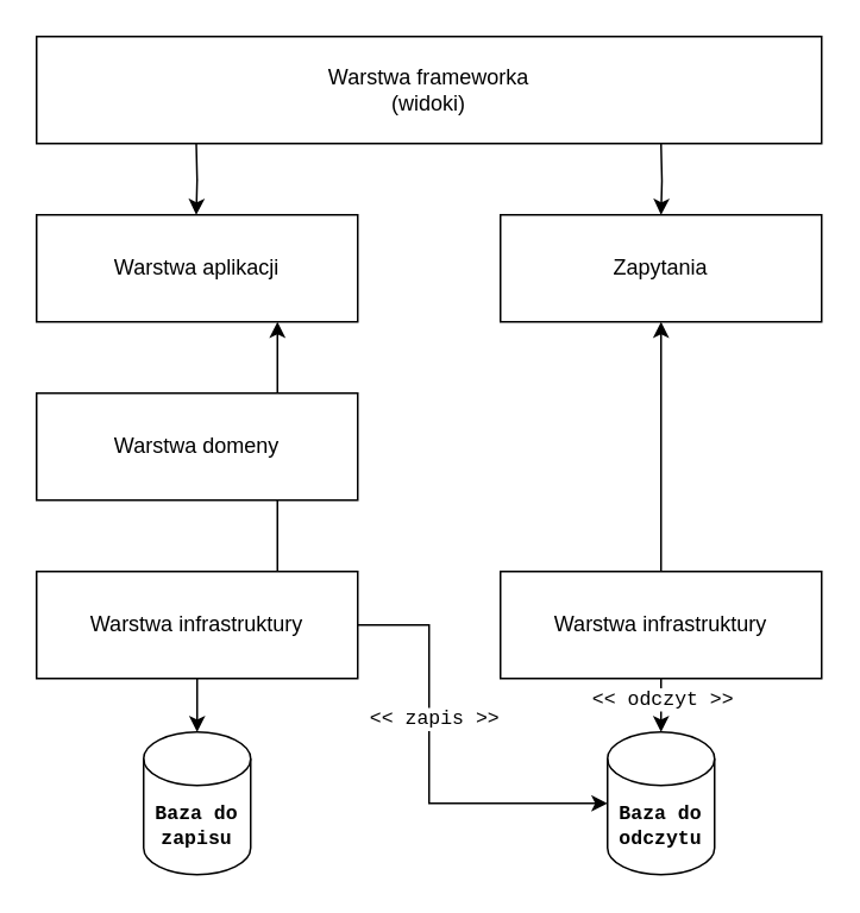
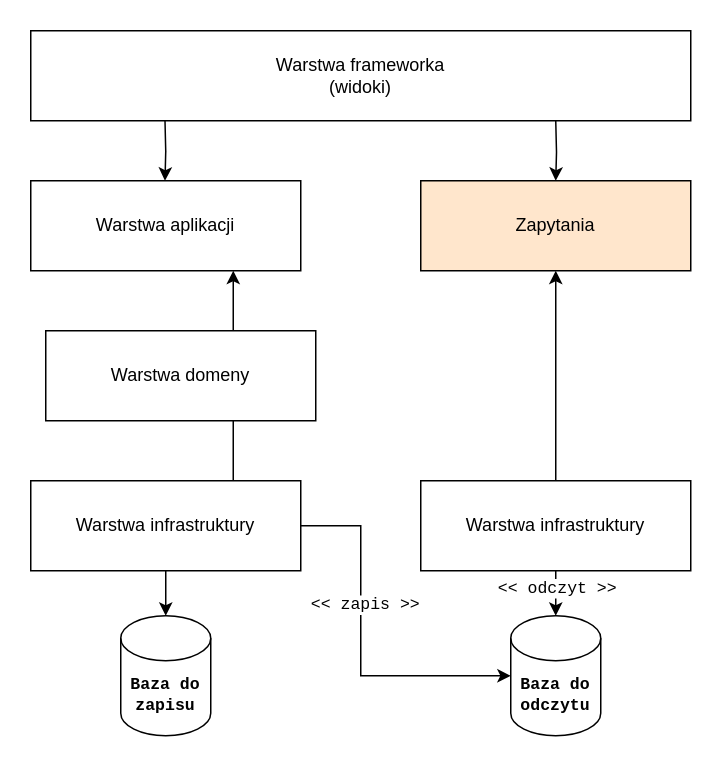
- <mxCell id="11" value="Zapytania" style="rounded=0;whiteSpace=wrap;html=1;shadow=0;comic=0;strokeWidth=1;fillColor=#ffffff;fontSize=12;align=center;strokeColor=#000000;" parent="1" vertex="1"><mxGeometry x="280" y="120" width="180" height="60" as="geometry" /></mxCell>
+ <mxCell id="11" value="Zapytania" style="rounded=0;whiteSpace=wrap;html=1;shadow=0;comic=0;strokeWidth=1;fillColor=#ffe6cc;fontSize=12;align=center;strokeColor=#000000;" parent="1" vertex="1"><mxGeometry x="280" y="120" width="180" height="60" as="geometry" /></mxCell>
- <mxCell id="5" value="Warstwa domeny" style="rounded=0;whiteSpace=wrap;html=1;shadow=0;comic=0;strokeWidth=1;fillColor=#ffffff;fontSize=12;align=center;strokeColor=#000000;" parent="1" vertex="1"><mxGeometry x="20" y="220" width="180" height="60" as="geometry" /></mxCell>
+ <mxCell id="5" value="Warstwa domeny" style="rounded=0;whiteSpace=wrap;html=1;shadow=0;comic=0;strokeWidth=1;fillColor=#ffffff;fontSize=12;align=center;strokeColor=#000000;" parent="1" vertex="1"><mxGeometry x="30" y="220" width="180" height="60" as="geometry" /></mxCell>
